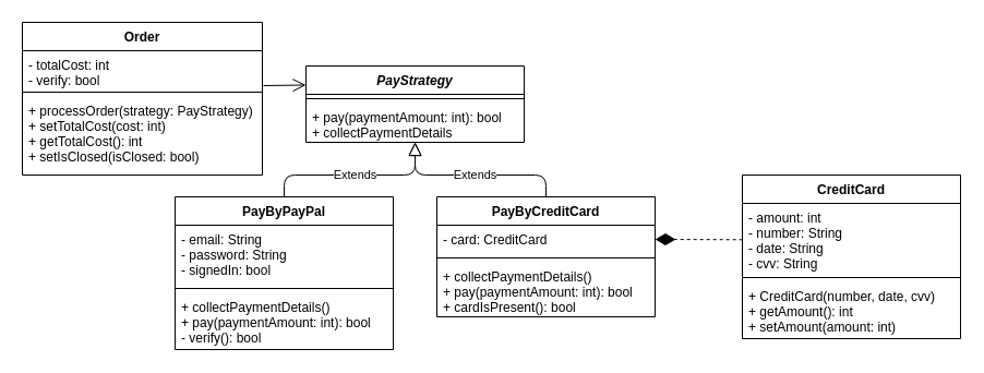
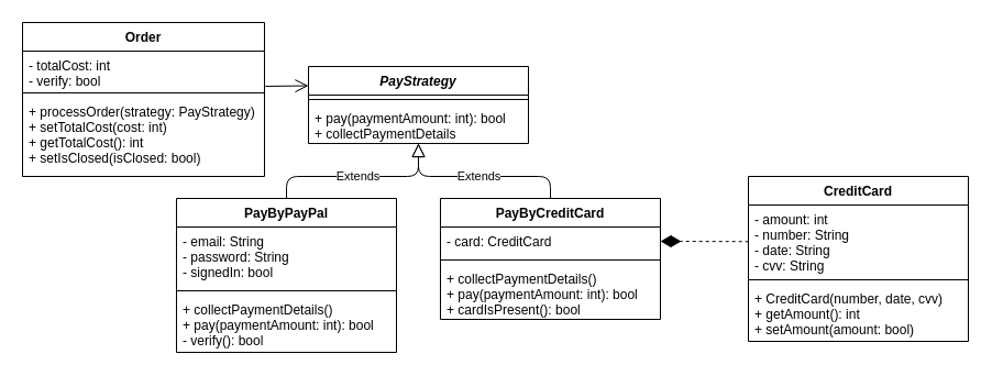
- <mxCell id="12" value="+ CreditCard(number, date, cvv)&#10;+ getAmount(): int&#10;+ setAmount(amount: int)" style="text;strokeColor=none;fillColor=none;align=left;verticalAlign=top;spacingLeft=4;spacingRight=4;overflow=hidden;rotatable=0;points=[[0,0.5],[1,0.5]];portConstraint=eastwest;" vertex="1" parent="9"><mxGeometry y="98" width="200" height="52" as="geometry" /></mxCell>
+ <mxCell id="12" value="+ CreditCard(number, date, cvv)&#10;+ getAmount(): int&#10;+ setAmount(amount: bool)" style="text;strokeColor=none;fillColor=none;align=left;verticalAlign=top;spacingLeft=4;spacingRight=4;overflow=hidden;rotatable=0;points=[[0,0.5],[1,0.5]];portConstraint=eastwest;" vertex="1" parent="9"><mxGeometry y="98" width="200" height="52" as="geometry" /></mxCell>
